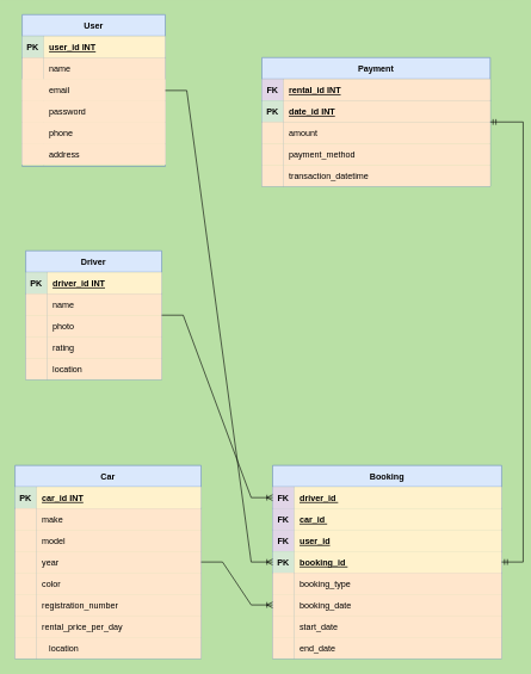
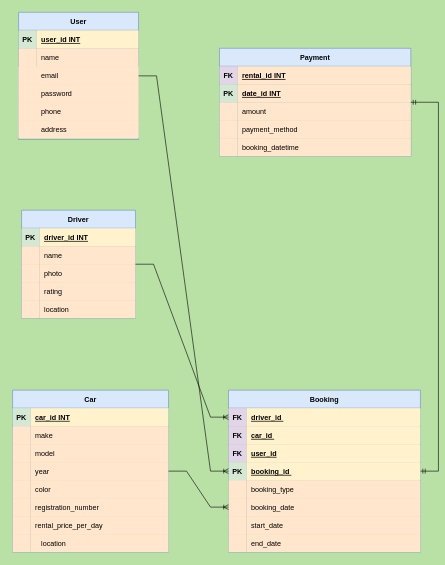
- <mxCell id="102" value="transaction_datetime " style="shape=partialRectangle;overflow=hidden;connectable=0;fillColor=#ffe6cc;align=left;strokeColor=#d79b00;top=0;left=0;bottom=0;right=0;spacingLeft=6;" vertex="1" parent="100"><mxGeometry x="30" width="289" height="30" as="geometry"><mxRectangle width="289" height="30" as="alternateBounds" /></mxGeometry></mxCell>
+ <mxCell id="102" value="booking_datetime " style="shape=partialRectangle;overflow=hidden;connectable=0;fillColor=#ffe6cc;align=left;strokeColor=#d79b00;top=0;left=0;bottom=0;right=0;spacingLeft=6;" vertex="1" parent="100"><mxGeometry x="30" width="289" height="30" as="geometry"><mxRectangle width="289" height="30" as="alternateBounds" /></mxGeometry></mxCell>
